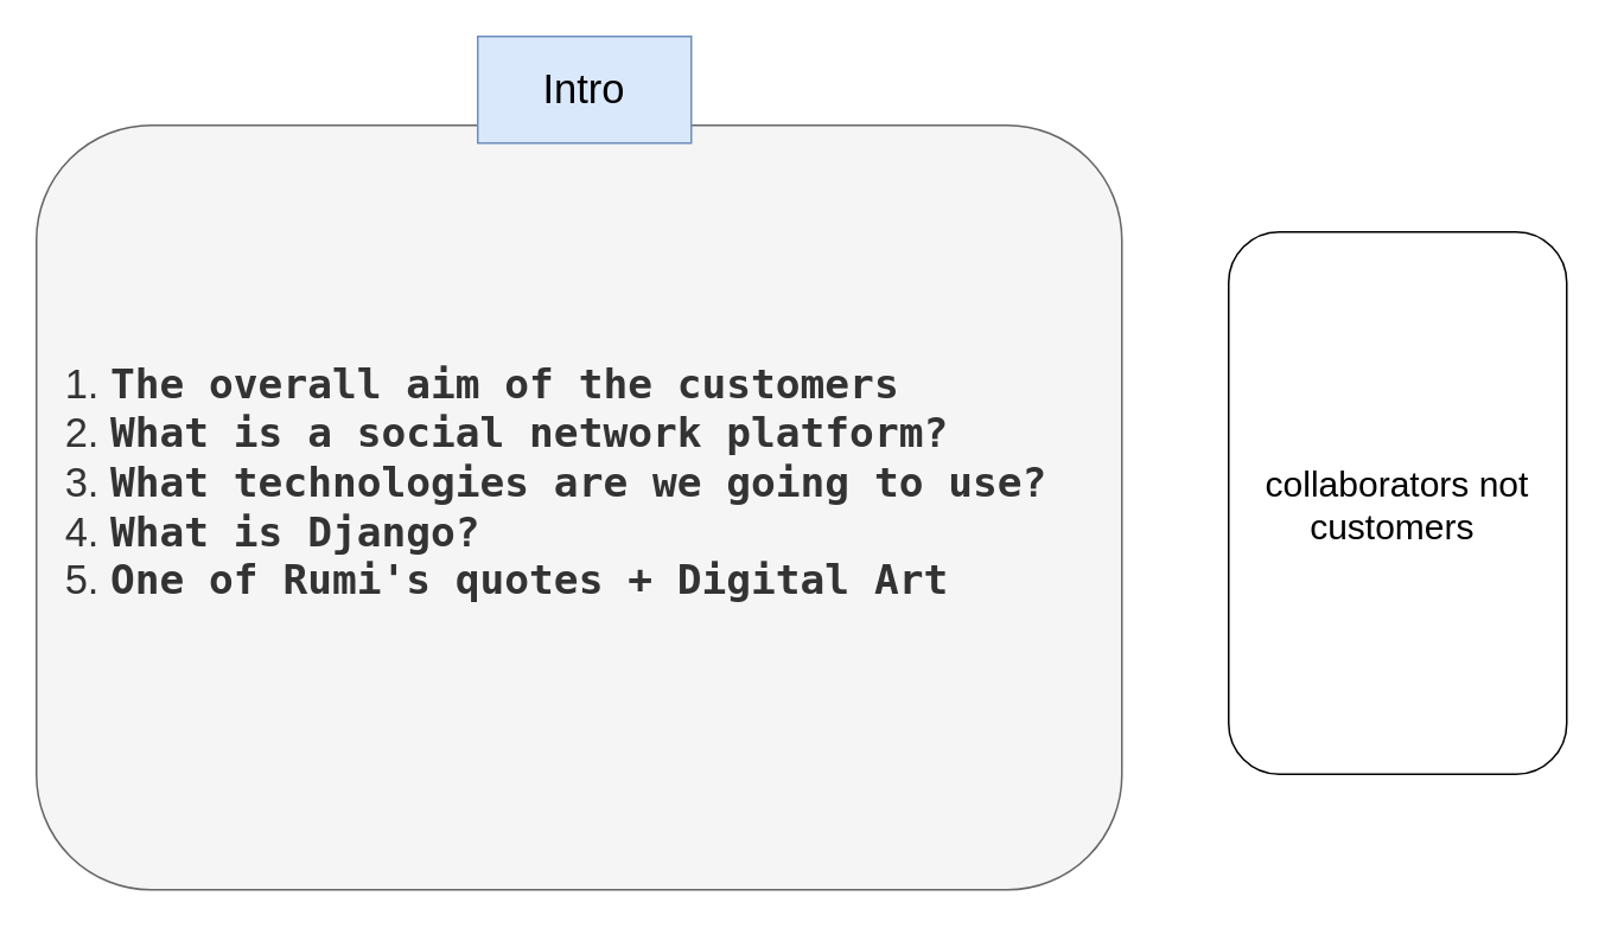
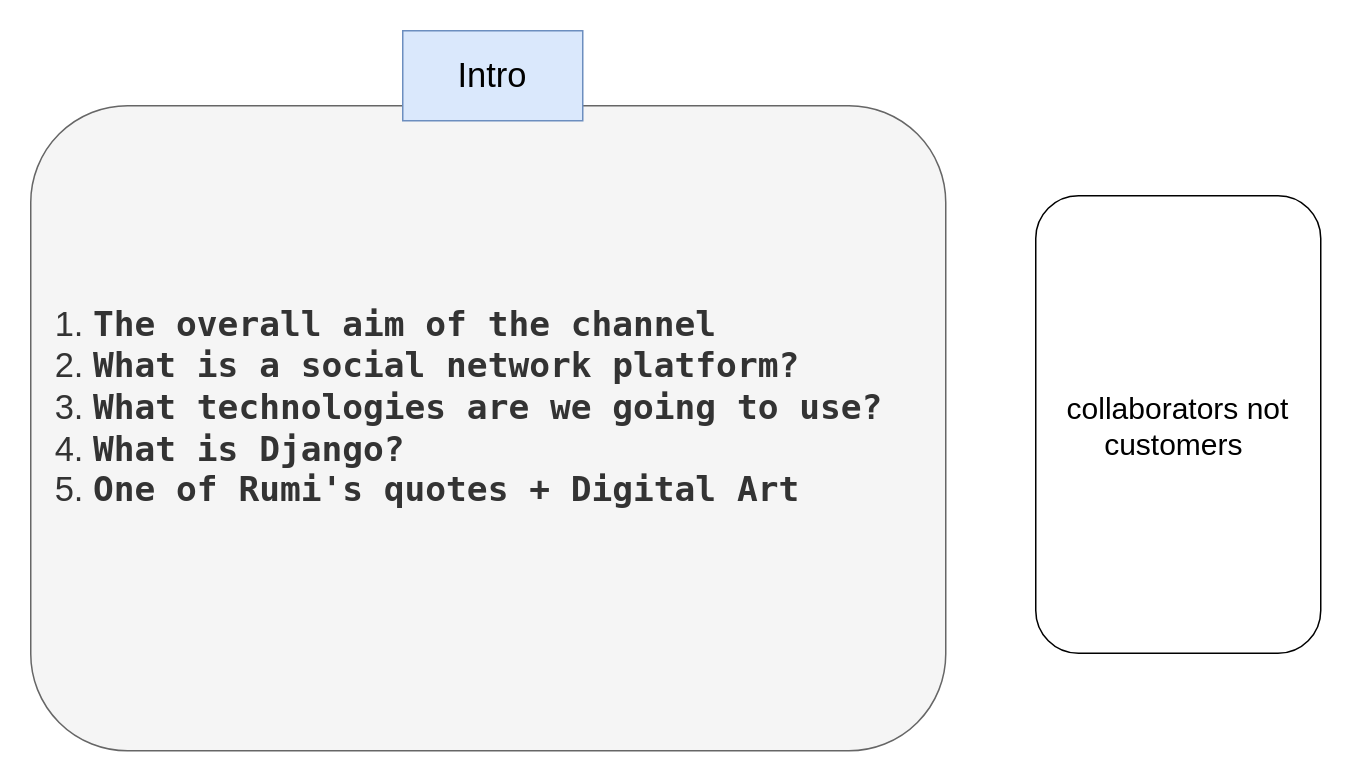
- <mxCell id="2" value="&lt;ol&gt;&lt;li&gt;&lt;span style=&quot;font-weight: bold; font-family: &amp;quot;Droid Sans Mono&amp;quot;, &amp;quot;monospace&amp;quot;, monospace; font-size: 23px;&quot;&gt;The overall aim of the customers&lt;/span&gt;&lt;/li&gt;&lt;li&gt;&lt;span style=&quot;font-family: &amp;quot;Droid Sans Mono&amp;quot;, &amp;quot;monospace&amp;quot;, monospace; font-weight: bold;&quot;&gt;What is a social network platform?&lt;/span&gt;&lt;br&gt;&lt;/li&gt;&lt;li&gt;&lt;span style=&quot;font-weight: bold; font-family: &amp;quot;Droid Sans Mono&amp;quot;, &amp;quot;monospace&amp;quot;, monospace;&quot;&gt;What technologies are we going to use?&lt;/span&gt;&lt;br&gt;&lt;/li&gt;&lt;li&gt;&lt;span style=&quot;font-weight: bold; font-family: &amp;quot;Droid Sans Mono&amp;quot;, &amp;quot;monospace&amp;quot;, monospace;&quot;&gt;What is Django?&lt;/span&gt;&lt;/li&gt;&lt;li&gt;&lt;span style=&quot;font-weight: bold; font-family: &amp;quot;Droid Sans Mono&amp;quot;, &amp;quot;monospace&amp;quot;, monospace;&quot;&gt;One of Rumi's quotes + Digital Art&lt;/span&gt;&lt;span style=&quot;color: rgb(166, 226, 46); font-family: &amp;quot;Droid Sans Mono&amp;quot;, &amp;quot;monospace&amp;quot;, monospace; font-weight: bold;&quot;&gt;&amp;nbsp;&lt;/span&gt;&lt;/li&gt;&lt;/ol&gt;&lt;span style=&quot;background-color: rgb(39, 40, 34); color: rgb(166, 226, 46); font-family: &amp;quot;Droid Sans Mono&amp;quot;, &amp;quot;monospace&amp;quot;, monospace; font-size: 23px; font-weight: bold;&quot;&gt;&lt;br&gt;&lt;/span&gt;" style="rounded=1;whiteSpace=wrap;html=1;fontSize=23;align=left;fillColor=#f5f5f5;fontColor=#333333;strokeColor=#666666;" parent="1" vertex="1"><mxGeometry x="20" y="70" width="610" height="430" as="geometry" /></mxCell>
+ <mxCell id="2" value="&lt;ol&gt;&lt;li&gt;&lt;span style=&quot;font-weight: bold; font-family: &amp;quot;Droid Sans Mono&amp;quot;, &amp;quot;monospace&amp;quot;, monospace; font-size: 23px;&quot;&gt;The overall aim of the channel&lt;/span&gt;&lt;/li&gt;&lt;li&gt;&lt;span style=&quot;font-family: &amp;quot;Droid Sans Mono&amp;quot;, &amp;quot;monospace&amp;quot;, monospace; font-weight: bold;&quot;&gt;What is a social network platform?&lt;/span&gt;&lt;br&gt;&lt;/li&gt;&lt;li&gt;&lt;span style=&quot;font-weight: bold; font-family: &amp;quot;Droid Sans Mono&amp;quot;, &amp;quot;monospace&amp;quot;, monospace;&quot;&gt;What technologies are we going to use?&lt;/span&gt;&lt;br&gt;&lt;/li&gt;&lt;li&gt;&lt;span style=&quot;font-weight: bold; font-family: &amp;quot;Droid Sans Mono&amp;quot;, &amp;quot;monospace&amp;quot;, monospace;&quot;&gt;What is Django?&lt;/span&gt;&lt;/li&gt;&lt;li&gt;&lt;span style=&quot;font-weight: bold; font-family: &amp;quot;Droid Sans Mono&amp;quot;, &amp;quot;monospace&amp;quot;, monospace;&quot;&gt;One of Rumi's quotes + Digital Art&lt;/span&gt;&lt;span style=&quot;color: rgb(166, 226, 46); font-family: &amp;quot;Droid Sans Mono&amp;quot;, &amp;quot;monospace&amp;quot;, monospace; font-weight: bold;&quot;&gt;&amp;nbsp;&lt;/span&gt;&lt;/li&gt;&lt;/ol&gt;&lt;span style=&quot;background-color: rgb(39, 40, 34); color: rgb(166, 226, 46); font-family: &amp;quot;Droid Sans Mono&amp;quot;, &amp;quot;monospace&amp;quot;, monospace; font-size: 23px; font-weight: bold;&quot;&gt;&lt;br&gt;&lt;/span&gt;" style="rounded=1;whiteSpace=wrap;html=1;fontSize=23;align=left;fillColor=#f5f5f5;fontColor=#333333;strokeColor=#666666;" parent="1" vertex="1"><mxGeometry x="20" y="70" width="610" height="430" as="geometry" /></mxCell>
